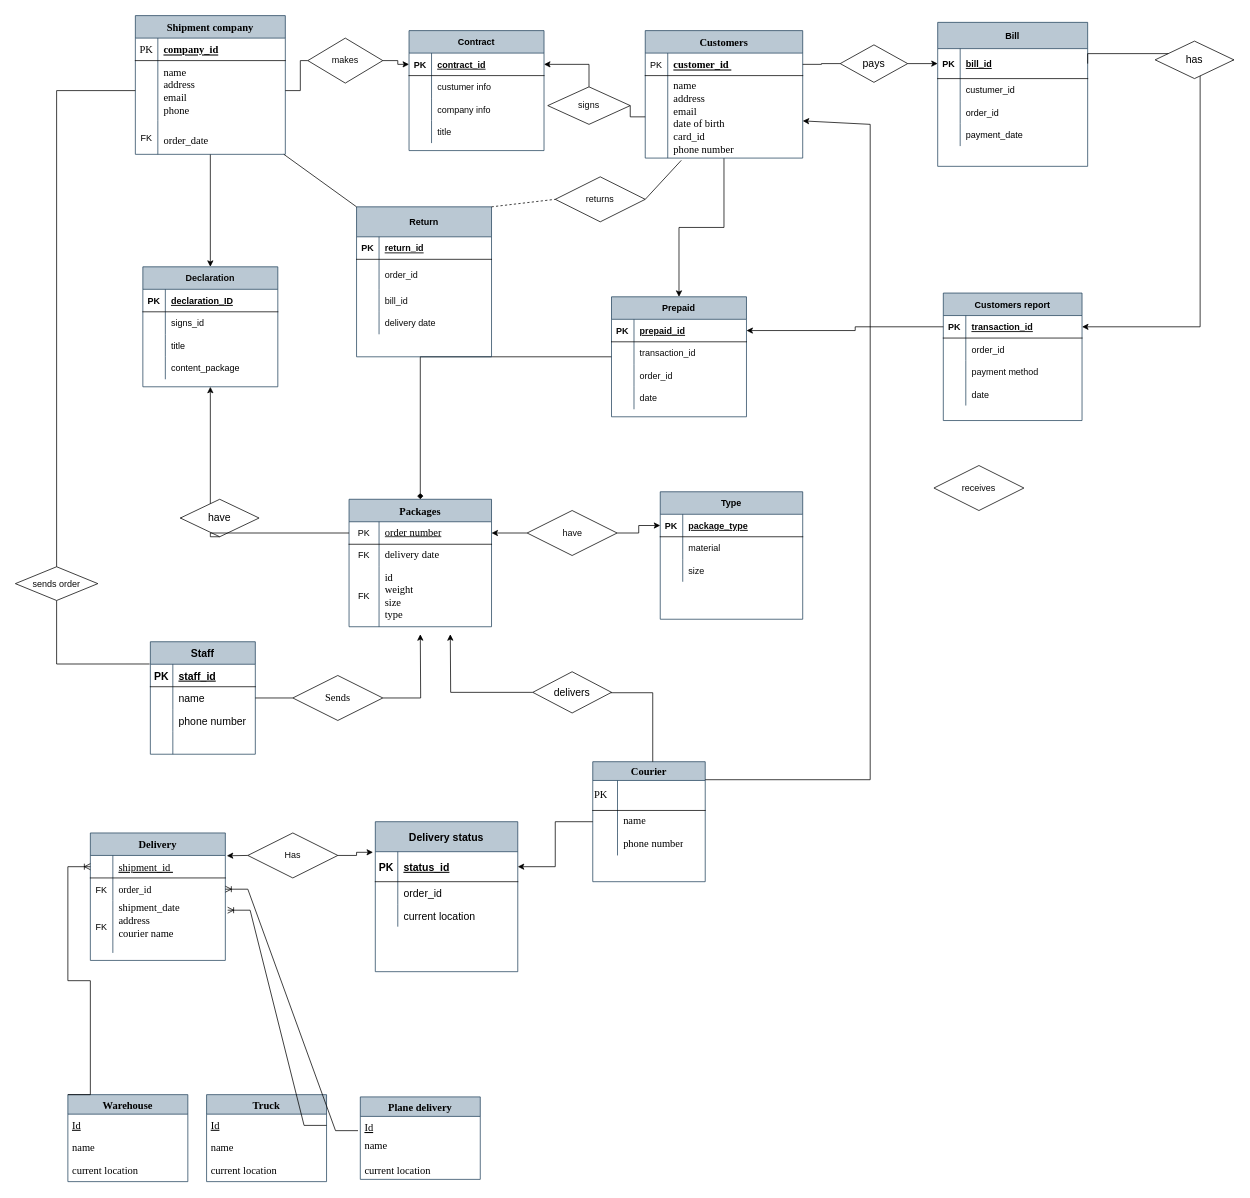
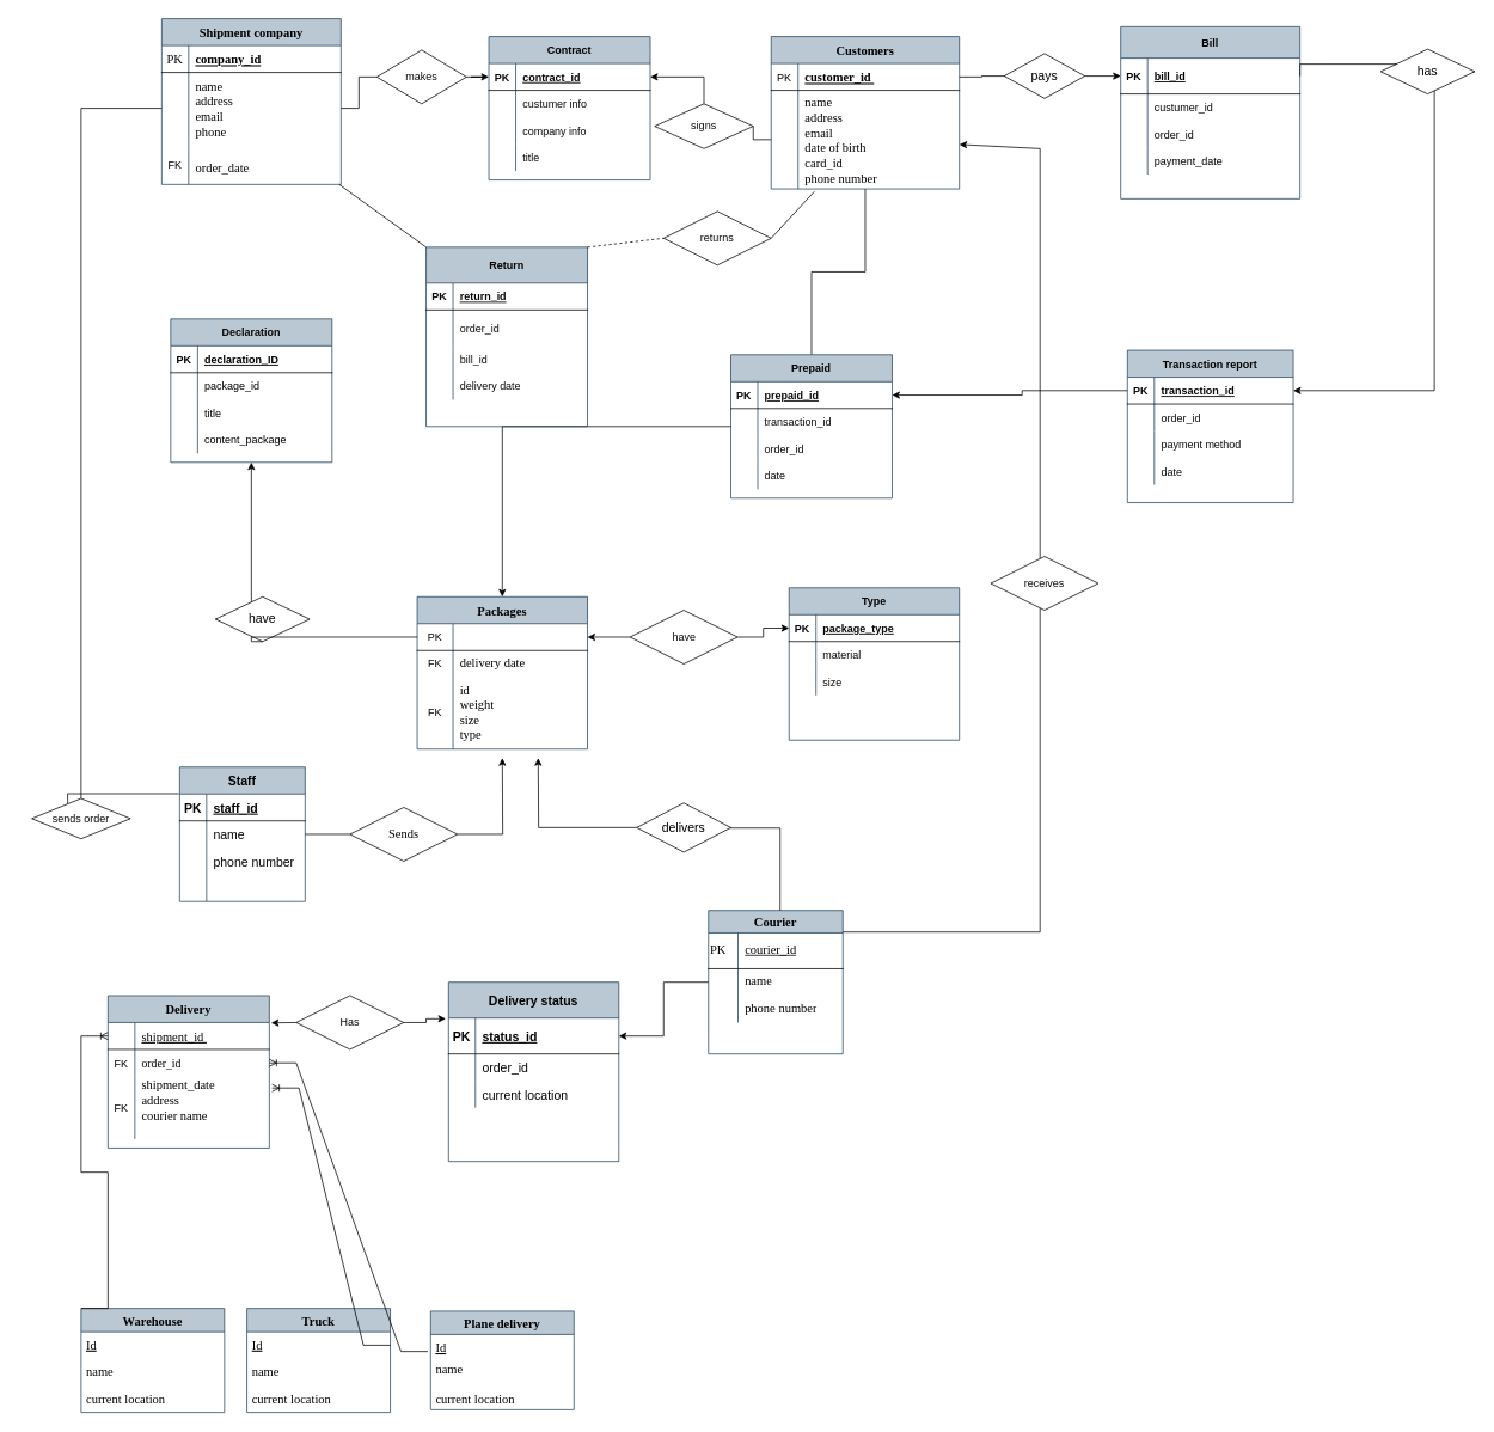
- <mxCell id="165" value="makes" style="shape=rhombus;perimeter=rhombusPerimeter;whiteSpace=wrap;html=1;align=center;fontColor=#0A0A0A;" vertex="1" parent="1"><mxGeometry x="410" y="50" width="100" height="60" as="geometry" /></mxCell>
+ <mxCell id="165" value="makes" style="shape=rhombus;perimeter=rhombusPerimeter;whiteSpace=wrap;html=1;align=center;fontColor=#0A0A0A;" vertex="1" parent="1"><mxGeometry x="420" y="55" width="100" height="60" as="geometry" /></mxCell>
- <mxCell id="2" style="edgeStyle=none;rounded=0;orthogonalLoop=1;jettySize=auto;html=1;entryX=0.5;entryY=0;entryDx=0;entryDy=0;fontColor=#0A0A0A;" edge="1" parent="1" source="3" target="101"><mxGeometry relative="1" as="geometry" /></mxCell>
- <mxCell id="23" style="edgeStyle=orthogonalEdgeStyle;rounded=0;orthogonalLoop=1;jettySize=auto;html=1;fontColor=#0A0A0A;" edge="1" parent="1" source="24" target="171"><mxGeometry relative="1" as="geometry" /></mxCell>
+ <mxCell id="23" style="edgeStyle=orthogonalEdgeStyle;rounded=0;orthogonalLoop=1;jettySize=auto;html=1;fontColor=#0A0A0A;endArrow=none;" edge="1" parent="1" source="24" target="171"><mxGeometry relative="1" as="geometry" /></mxCell>
- <mxCell id="132" value="Customers report" style="shape=table;startSize=30;container=1;collapsible=1;childLayout=tableLayout;fixedRows=1;rowLines=0;fontStyle=1;align=center;resizeLast=1;fillColor=#bac8d3;strokeColor=#23445d;" vertex="1" parent="1"><mxGeometry x="1257.5" y="390" width="185" height="170" as="geometry" /></mxCell>
+ <mxCell id="132" value="Transaction report" style="shape=table;startSize=30;container=1;collapsible=1;childLayout=tableLayout;fixedRows=1;rowLines=0;fontStyle=1;align=center;resizeLast=1;fillColor=#bac8d3;strokeColor=#23445d;" vertex="1" parent="1"><mxGeometry x="1257.5" y="390" width="185" height="170" as="geometry" /></mxCell>
- <mxCell id="107" value="signs_id" style="shape=partialRectangle;connectable=0;fillColor=none;top=0;left=0;bottom=0;right=0;align=left;spacingLeft=6;overflow=hidden;" vertex="1" parent="105"><mxGeometry x="30" width="150" height="30" as="geometry"><mxRectangle width="150" height="30" as="alternateBounds" /></mxGeometry></mxCell>
+ <mxCell id="107" value="package_id" style="shape=partialRectangle;connectable=0;fillColor=none;top=0;left=0;bottom=0;right=0;align=left;spacingLeft=6;overflow=hidden;" vertex="1" parent="105"><mxGeometry x="30" width="150" height="30" as="geometry"><mxRectangle width="150" height="30" as="alternateBounds" /></mxGeometry></mxCell>
- <mxCell id="217" value="receives" style="shape=rhombus;perimeter=rhombusPerimeter;whiteSpace=wrap;html=1;align=center;fontColor=#0A0A0A;" vertex="1" parent="1"><mxGeometry x="1245" y="620" width="120" height="60" as="geometry" /></mxCell>
+ <mxCell id="217" value="receives" style="shape=rhombus;perimeter=rhombusPerimeter;whiteSpace=wrap;html=1;align=center;fontColor=#0A0A0A;" vertex="1" parent="1"><mxGeometry x="1105" y="620" width="120" height="60" as="geometry" /></mxCell>
- <mxCell id="170" style="edgeStyle=orthogonalEdgeStyle;rounded=0;orthogonalLoop=1;jettySize=auto;html=1;entryX=0.5;entryY=0;entryDx=0;entryDy=0;fontColor=#0A0A0A;endArrow=diamond;" edge="1" parent="1" source="171" target="31"><mxGeometry relative="1" as="geometry" /></mxCell>
+ <mxCell id="170" style="edgeStyle=orthogonalEdgeStyle;rounded=0;orthogonalLoop=1;jettySize=auto;html=1;entryX=0.5;entryY=0;entryDx=0;entryDy=0;fontColor=#0A0A0A;" edge="1" parent="1" source="171" target="31"><mxGeometry relative="1" as="geometry" /></mxCell>
- <mxCell id="34" value="&lt;font face=&quot;Verdana&quot;&gt;&lt;span style=&quot;font-size: 14px&quot;&gt;&lt;u&gt;order number&lt;/u&gt;&lt;/span&gt;&lt;/font&gt;" style="shape=partialRectangle;html=1;whiteSpace=wrap;connectable=0;fillColor=none;top=0;left=0;bottom=0;right=0;align=left;spacingLeft=6;overflow=hidden;pointerEvents=1;rounded=1;" parent="32" vertex="1"><mxGeometry x="40" width="150" height="30" as="geometry"><mxRectangle width="150" height="30" as="alternateBounds" /></mxGeometry></mxCell>
- <mxCell id="189" value="sends order" style="shape=rhombus;perimeter=rhombusPerimeter;whiteSpace=wrap;html=1;align=center;fontColor=#0A0A0A;" vertex="1" parent="1"><mxGeometry x="20" y="755" width="110" height="45" as="geometry" /></mxCell>
+ <mxCell id="189" value="sends order" style="shape=rhombus;perimeter=rhombusPerimeter;whiteSpace=wrap;html=1;align=center;fontColor=#0A0A0A;" vertex="1" parent="1"><mxGeometry x="35" y="890" width="110" height="45" as="geometry" /></mxCell>
+ <mxCell id="45" value="&lt;u&gt;courier_id&lt;/u&gt;" style="shape=partialRectangle;html=1;whiteSpace=wrap;connectable=0;fillColor=none;top=0;left=0;bottom=0;right=0;align=left;spacingLeft=6;overflow=hidden;pointerEvents=1;fontFamily=Verdana;fontSize=14;rounded=1;" parent="43" vertex="1"><mxGeometry x="33" width="117" height="40" as="geometry"><mxRectangle width="117" height="40" as="alternateBounds" /></mxGeometry></mxCell>
